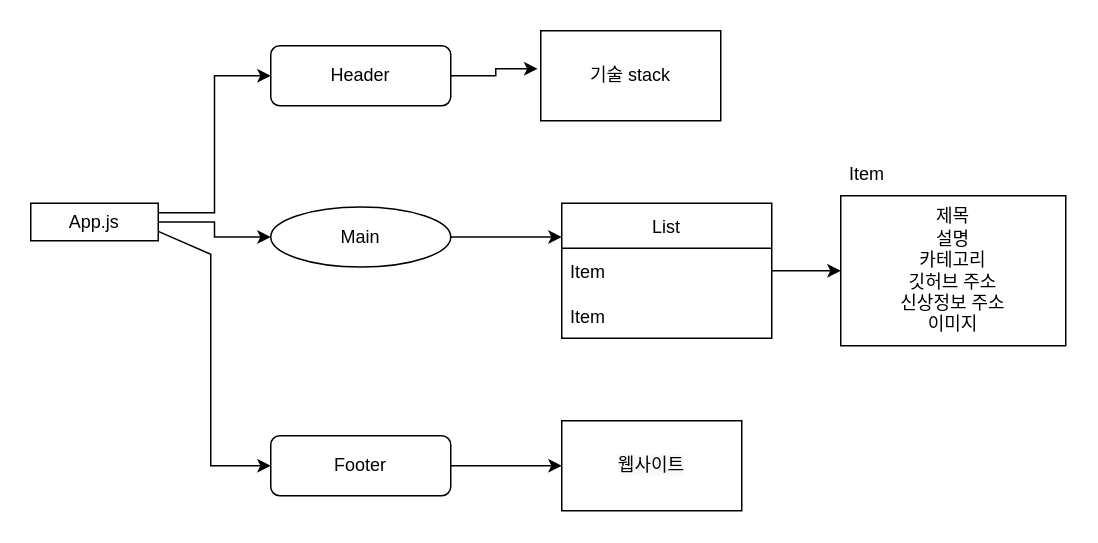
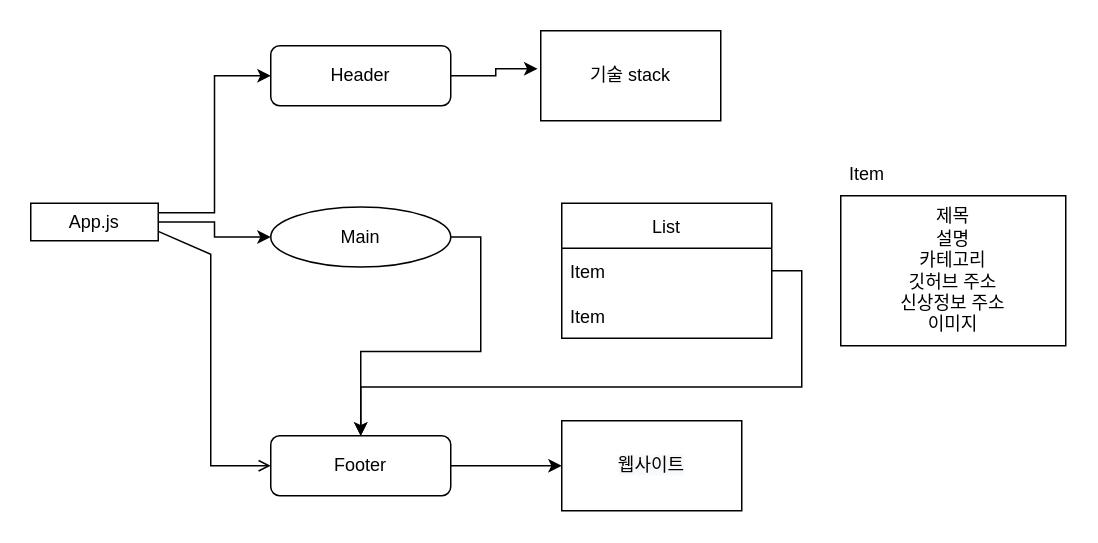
- <mxCell id="4" style="edgeStyle=orthogonalEdgeStyle;rounded=0;orthogonalLoop=1;jettySize=auto;html=1;exitX=1;exitY=0.5;exitDx=0;exitDy=0;entryX=0;entryY=0.25;entryDx=0;entryDy=0;" edge="1" parent="1" source="5" target="10"><mxGeometry relative="1" as="geometry" /></mxCell>
+ <mxCell id="4" style="edgeStyle=orthogonalEdgeStyle;rounded=0;orthogonalLoop=1;jettySize=auto;html=1;exitX=1;exitY=0.5;exitDx=0;exitDy=0;" edge="1" parent="1" source="5" target="7"><mxGeometry relative="1" as="geometry" /></mxCell>
- <mxCell id="9" style="edgeStyle=orthogonalEdgeStyle;rounded=0;orthogonalLoop=1;jettySize=auto;html=1;exitX=1;exitY=0.5;exitDx=0;exitDy=0;entryX=0;entryY=0.5;entryDx=0;entryDy=0;" edge="1" parent="1" source="10" target="13"><mxGeometry relative="1" as="geometry" /></mxCell>
+ <mxCell id="9" style="edgeStyle=orthogonalEdgeStyle;rounded=0;orthogonalLoop=1;jettySize=auto;html=1;exitX=1;exitY=0.5;exitDx=0;exitDy=0;" edge="1" parent="1" source="10" target="7"><mxGeometry relative="1" as="geometry" /></mxCell>
- <mxCell id="19" value="" style="endArrow=classic;html=1;rounded=0;exitX=1;exitY=0.75;exitDx=0;exitDy=0;entryX=0;entryY=0.5;entryDx=0;entryDy=0;" edge="1" parent="1" source="18" target="7"><mxGeometry width="50" height="50" relative="1" as="geometry"><mxPoint x="150" y="260" as="sourcePoint" /><mxPoint x="200" y="210" as="targetPoint" /><Array as="points"><mxPoint x="140" y="169" /><mxPoint x="140" y="310" /></Array></mxGeometry></mxCell>
+ <mxCell id="19" value="" style="endArrow=open;html=1;rounded=0;exitX=1;exitY=0.75;exitDx=0;exitDy=0;entryX=0;entryY=0.5;entryDx=0;entryDy=0;" edge="1" parent="1" source="18" target="7"><mxGeometry width="50" height="50" relative="1" as="geometry"><mxPoint x="150" y="260" as="sourcePoint" /><mxPoint x="200" y="210" as="targetPoint" /><Array as="points"><mxPoint x="140" y="169" /><mxPoint x="140" y="310" /></Array></mxGeometry></mxCell>
